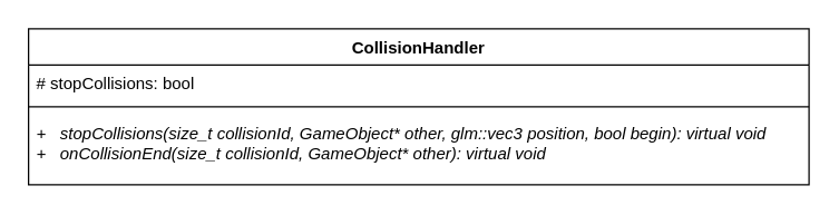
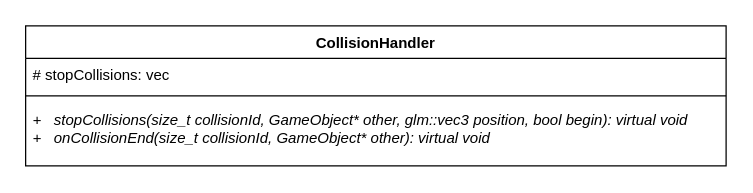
- <mxCell id="3" value="# stopCollisions: bool" style="text;strokeColor=none;fillColor=none;align=left;verticalAlign=top;spacingLeft=4;spacingRight=4;overflow=hidden;rotatable=0;points=[[0,0.5],[1,0.5]];portConstraint=eastwest;" parent="2" vertex="1"><mxGeometry y="26" width="560" height="24" as="geometry" /></mxCell>
+ <mxCell id="3" value="# stopCollisions: vec" style="text;strokeColor=none;fillColor=none;align=left;verticalAlign=top;spacingLeft=4;spacingRight=4;overflow=hidden;rotatable=0;points=[[0,0.5],[1,0.5]];portConstraint=eastwest;" parent="2" vertex="1"><mxGeometry y="26" width="560" height="24" as="geometry" /></mxCell>
